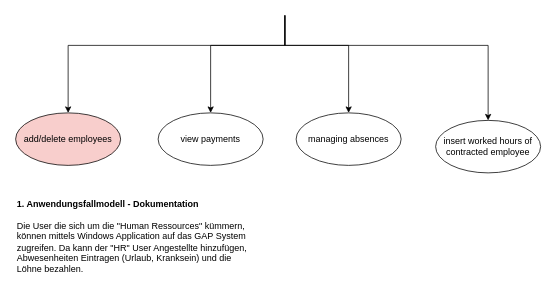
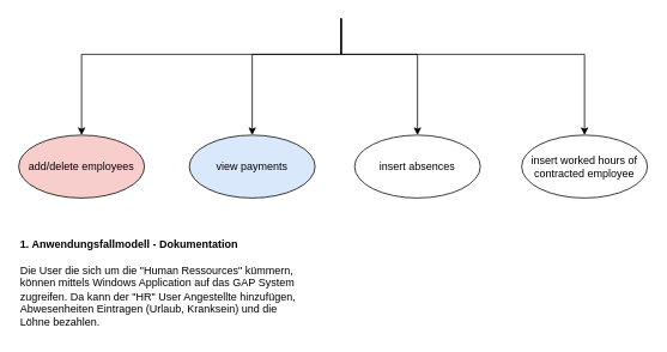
- <mxCell id="7" value="view payments" style="ellipse;whiteSpace=wrap;html=1;" vertex="1" parent="1"><mxGeometry x="210" y="150" width="140" height="70" as="geometry" /></mxCell>
+ <mxCell id="7" value="view payments" style="ellipse;whiteSpace=wrap;html=1;fillColor=#dae8fc;" vertex="1" parent="1"><mxGeometry x="210" y="150" width="140" height="70" as="geometry" /></mxCell>
- <mxCell id="6" value="managing absences" style="ellipse;whiteSpace=wrap;html=1;" vertex="1" parent="1"><mxGeometry x="394" y="150" width="140" height="70" as="geometry" /></mxCell>
+ <mxCell id="6" value="insert absences" style="ellipse;whiteSpace=wrap;html=1;" vertex="1" parent="1"><mxGeometry x="394" y="150" width="140" height="70" as="geometry" /></mxCell>
- <mxCell id="10" value="insert worked hours of contracted employee" style="ellipse;whiteSpace=wrap;html=1;" vertex="1" parent="1"><mxGeometry x="580" y="160" width="140" height="70" as="geometry" /></mxCell>
+ <mxCell id="10" value="insert worked hours of contracted employee" style="ellipse;whiteSpace=wrap;html=1;" vertex="1" parent="1"><mxGeometry x="580" y="150" width="140" height="70" as="geometry" /></mxCell>
